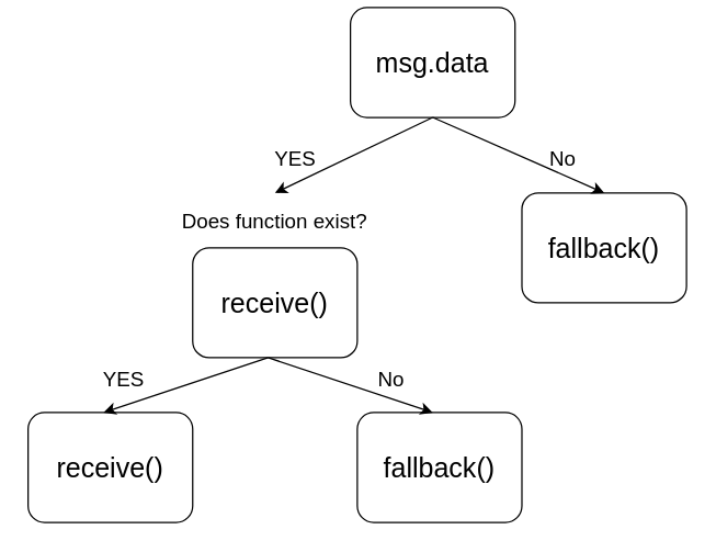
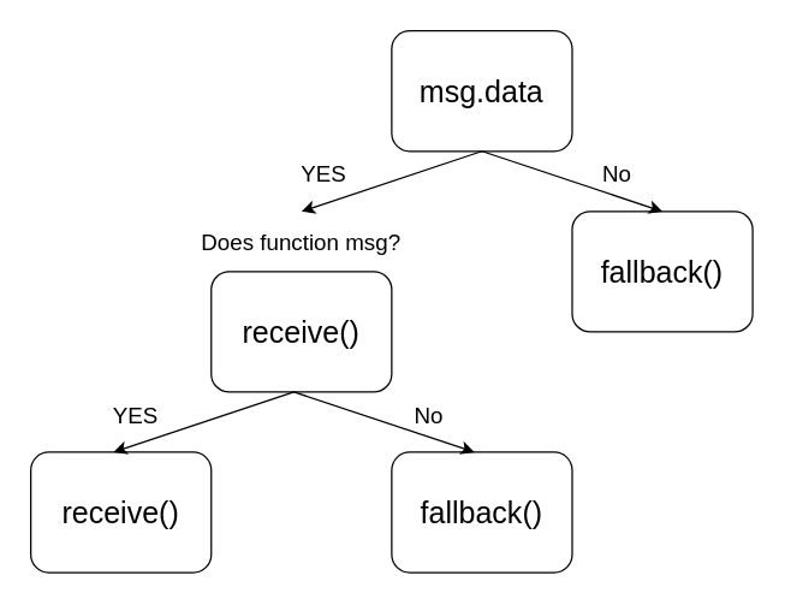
- <mxCell id="2" value="&lt;font style=&quot;font-size: 20px;&quot;&gt;msg.data&lt;/font&gt;" style="rounded=1;whiteSpace=wrap;html=1;" vertex="1" parent="1"><mxGeometry x="255" y="5" width="120" height="80" as="geometry" /></mxCell>
+ <mxCell id="2" value="&lt;font style=&quot;font-size: 20px;&quot;&gt;msg.data&lt;/font&gt;" style="rounded=1;whiteSpace=wrap;html=1;" vertex="1" parent="1"><mxGeometry x="260" y="20" width="120" height="80" as="geometry" /></mxCell>
- <mxCell id="5" value="&lt;font style=&quot;font-size: 15px;&quot;&gt;Does function exist?&lt;/font&gt;" style="text;html=1;strokeColor=none;fillColor=none;align=center;verticalAlign=middle;whiteSpace=wrap;rounded=0;" vertex="1" parent="1"><mxGeometry x="125" y="140" width="150" height="40" as="geometry" /></mxCell>
+ <mxCell id="5" value="&lt;font style=&quot;font-size: 15px;&quot;&gt;Does function msg?&lt;/font&gt;" style="text;html=1;strokeColor=none;fillColor=none;align=center;verticalAlign=middle;whiteSpace=wrap;rounded=0;" vertex="1" parent="1"><mxGeometry x="125" y="140" width="150" height="40" as="geometry" /></mxCell>
